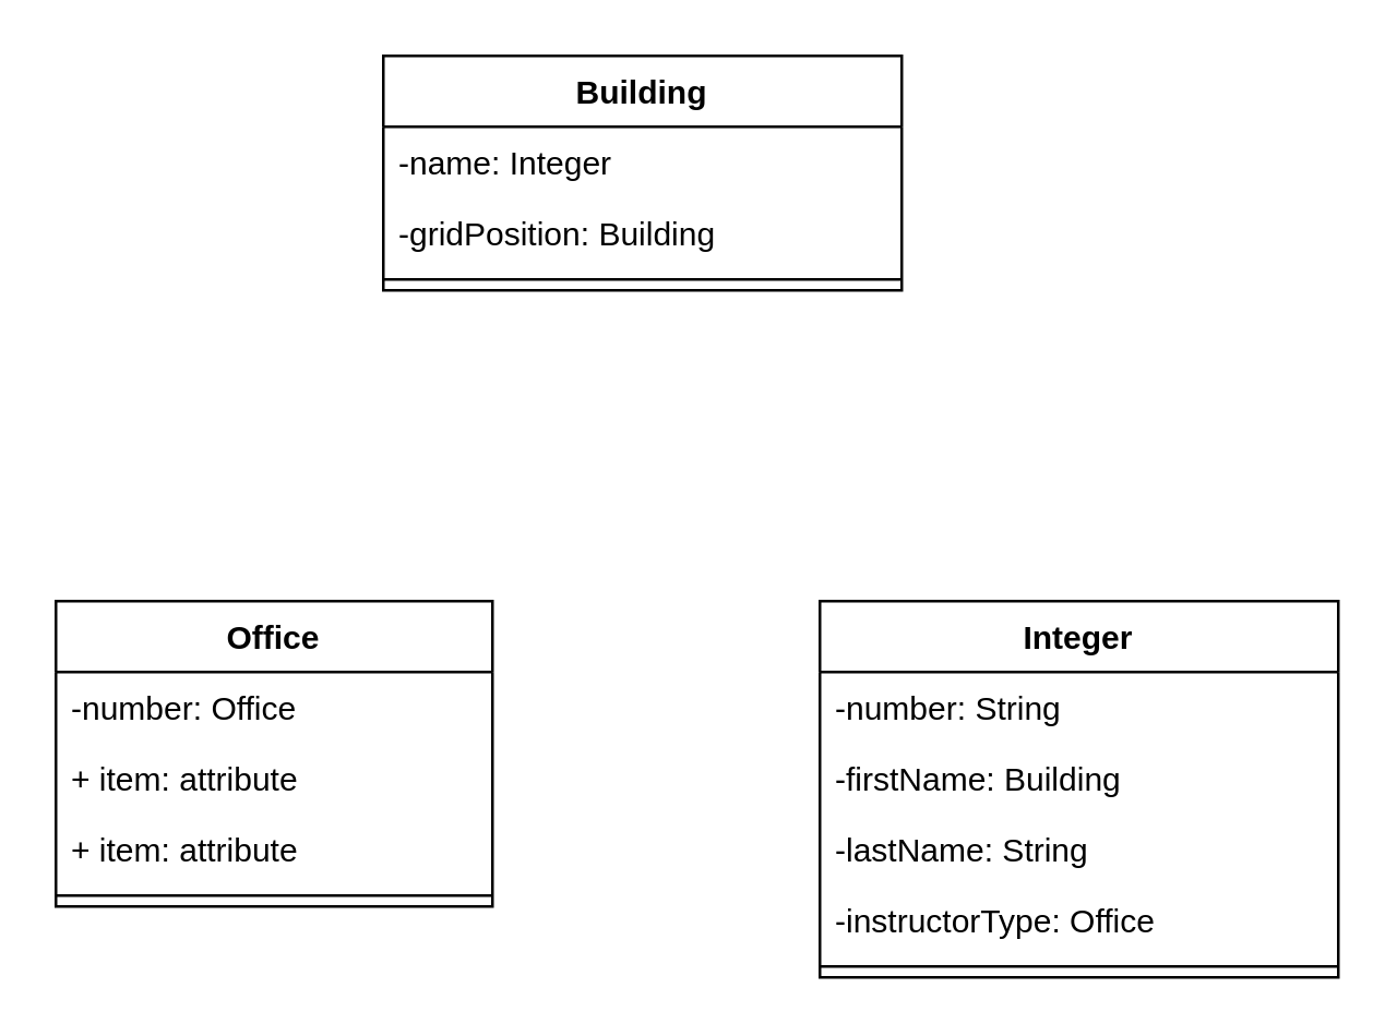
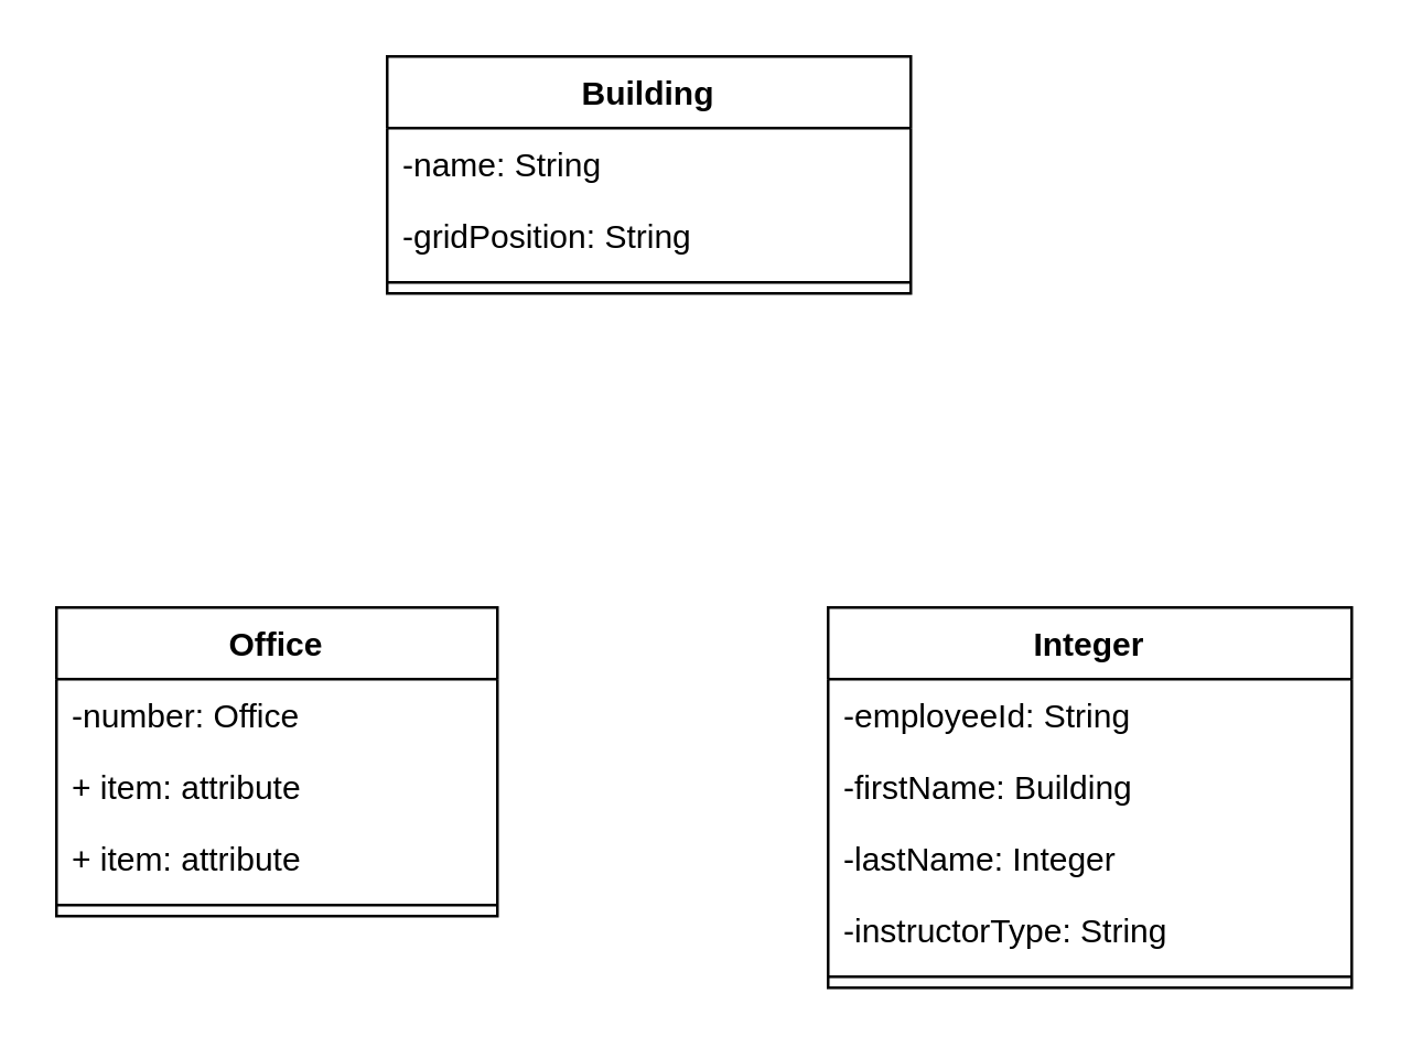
- <mxCell id="3" value="-name: Integer" style="text;strokeColor=none;fillColor=none;align=left;verticalAlign=top;spacingLeft=4;spacingRight=4;overflow=hidden;rotatable=0;points=[[0,0.5],[1,0.5]];portConstraint=eastwest;whiteSpace=wrap;html=1;" vertex="1" parent="2"><mxGeometry y="26" width="190" height="26" as="geometry" /></mxCell>
+ <mxCell id="3" value="-name: String" style="text;strokeColor=none;fillColor=none;align=left;verticalAlign=top;spacingLeft=4;spacingRight=4;overflow=hidden;rotatable=0;points=[[0,0.5],[1,0.5]];portConstraint=eastwest;whiteSpace=wrap;html=1;" vertex="1" parent="2"><mxGeometry y="26" width="190" height="26" as="geometry" /></mxCell>
- <mxCell id="4" value="-gridPosition: Building" style="text;strokeColor=none;fillColor=none;align=left;verticalAlign=top;spacingLeft=4;spacingRight=4;overflow=hidden;rotatable=0;points=[[0,0.5],[1,0.5]];portConstraint=eastwest;whiteSpace=wrap;html=1;" vertex="1" parent="2"><mxGeometry y="52" width="190" height="26" as="geometry" /></mxCell>
+ <mxCell id="4" value="-gridPosition: String" style="text;strokeColor=none;fillColor=none;align=left;verticalAlign=top;spacingLeft=4;spacingRight=4;overflow=hidden;rotatable=0;points=[[0,0.5],[1,0.5]];portConstraint=eastwest;whiteSpace=wrap;html=1;" vertex="1" parent="2"><mxGeometry y="52" width="190" height="26" as="geometry" /></mxCell>
- <mxCell id="12" value="-number: String" style="text;strokeColor=none;fillColor=none;align=left;verticalAlign=top;spacingLeft=4;spacingRight=4;overflow=hidden;rotatable=0;points=[[0,0.5],[1,0.5]];portConstraint=eastwest;whiteSpace=wrap;html=1;" vertex="1" parent="11"><mxGeometry y="26" width="190" height="26" as="geometry" /></mxCell>
+ <mxCell id="12" value="-employeeId: String" style="text;strokeColor=none;fillColor=none;align=left;verticalAlign=top;spacingLeft=4;spacingRight=4;overflow=hidden;rotatable=0;points=[[0,0.5],[1,0.5]];portConstraint=eastwest;whiteSpace=wrap;html=1;" vertex="1" parent="11"><mxGeometry y="26" width="190" height="26" as="geometry" /></mxCell>
- <mxCell id="14" value="-lastName: String" style="text;strokeColor=none;fillColor=none;align=left;verticalAlign=top;spacingLeft=4;spacingRight=4;overflow=hidden;rotatable=0;points=[[0,0.5],[1,0.5]];portConstraint=eastwest;whiteSpace=wrap;html=1;" vertex="1" parent="11"><mxGeometry y="78" width="190" height="26" as="geometry" /></mxCell>
+ <mxCell id="14" value="-lastName: Integer" style="text;strokeColor=none;fillColor=none;align=left;verticalAlign=top;spacingLeft=4;spacingRight=4;overflow=hidden;rotatable=0;points=[[0,0.5],[1,0.5]];portConstraint=eastwest;whiteSpace=wrap;html=1;" vertex="1" parent="11"><mxGeometry y="78" width="190" height="26" as="geometry" /></mxCell>
- <mxCell id="15" value="-instructorType: Office" style="text;strokeColor=none;fillColor=none;align=left;verticalAlign=top;spacingLeft=4;spacingRight=4;overflow=hidden;rotatable=0;points=[[0,0.5],[1,0.5]];portConstraint=eastwest;whiteSpace=wrap;html=1;" vertex="1" parent="11"><mxGeometry y="104" width="190" height="26" as="geometry" /></mxCell>
+ <mxCell id="15" value="-instructorType: String" style="text;strokeColor=none;fillColor=none;align=left;verticalAlign=top;spacingLeft=4;spacingRight=4;overflow=hidden;rotatable=0;points=[[0,0.5],[1,0.5]];portConstraint=eastwest;whiteSpace=wrap;html=1;" vertex="1" parent="11"><mxGeometry y="104" width="190" height="26" as="geometry" /></mxCell>
